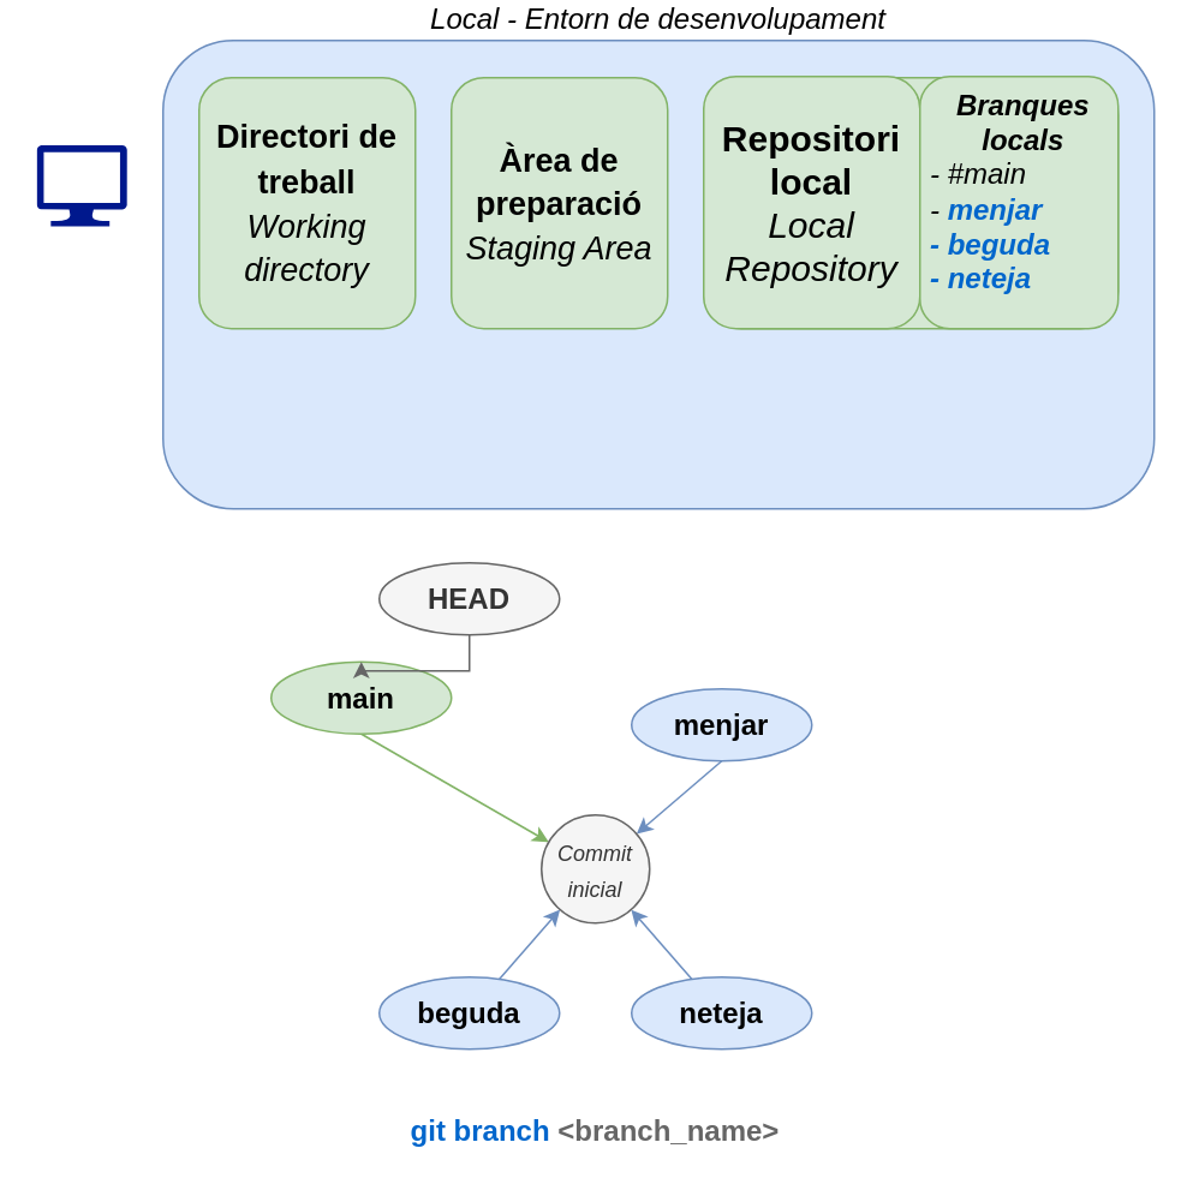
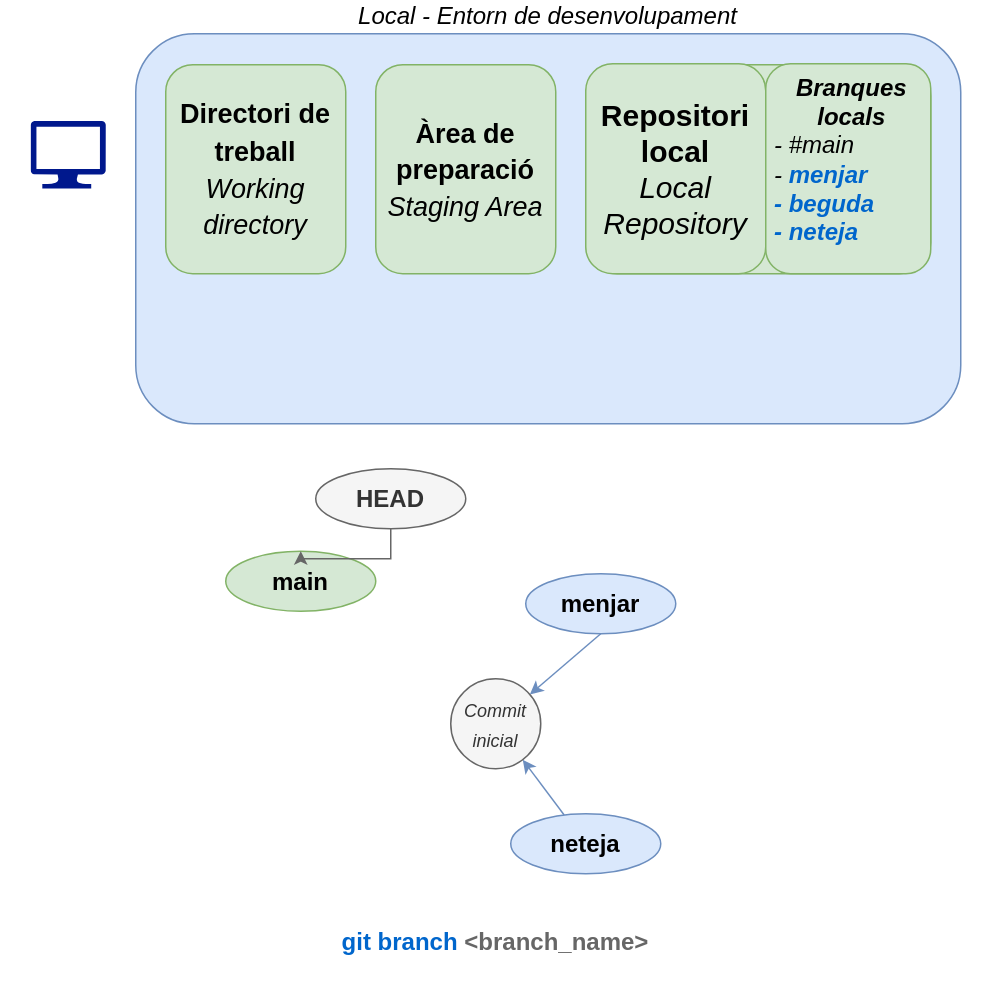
- <mxCell id="11" style="rounded=0;orthogonalLoop=1;jettySize=auto;html=1;exitX=0.5;exitY=1;exitDx=0;exitDy=0;fillColor=#d5e8d4;strokeColor=#82b366;" parent="1" source="12" target="22" edge="1"><mxGeometry relative="1" as="geometry"><mxPoint x="306.667" y="460" as="targetPoint" /></mxGeometry></mxCell>
- <mxCell id="19" style="rounded=0;orthogonalLoop=1;jettySize=auto;html=1;fillColor=#dae8fc;strokeColor=#6c8ebf;" edge="1" parent="1" source="18" target="22"><mxGeometry relative="1" as="geometry"><mxPoint x="444" y="430" as="sourcePoint" /><mxPoint x="312.5" y="500" as="targetPoint" /></mxGeometry></mxCell>
- <mxCell id="18" value="beguda" style="ellipse;whiteSpace=wrap;html=1;fillColor=#dae8fc;strokeColor=#6c8ebf;fontSize=16;fontStyle=1" vertex="1" parent="1"><mxGeometry x="210" y="540" width="100" height="40" as="geometry" /></mxCell>
- <mxCell id="20" value="neteja" style="ellipse;whiteSpace=wrap;html=1;fillColor=#dae8fc;strokeColor=#6c8ebf;fontSize=16;fontStyle=1" vertex="1" parent="1"><mxGeometry x="350" y="540" width="100" height="40" as="geometry" /></mxCell>
+ <mxCell id="20" value="neteja" style="ellipse;whiteSpace=wrap;html=1;fillColor=#dae8fc;strokeColor=#6c8ebf;fontSize=16;fontStyle=1" vertex="1" parent="1"><mxGeometry x="340" y="540" width="100" height="40" as="geometry" /></mxCell>
